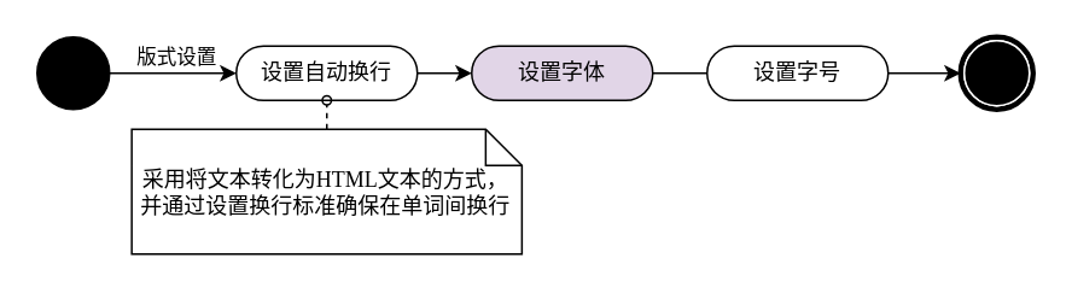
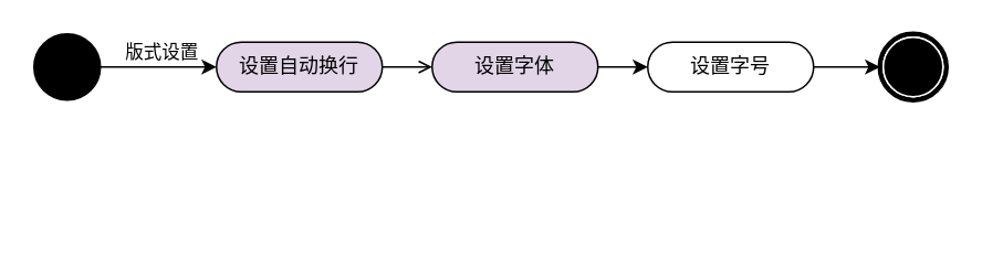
- <mxCell id="10" value="设置自动换行" style="rounded=1;whiteSpace=wrap;html=1;shadow=0;comic=0;labelBackgroundColor=none;strokeWidth=1;fontFamily=Verdana;fontSize=12;align=center;arcSize=50;" vertex="1" parent="1"><mxGeometry x="130" y="25" width="100" height="30" as="geometry" /></mxCell>
+ <mxCell id="10" value="设置自动换行" style="rounded=1;whiteSpace=wrap;html=1;shadow=0;comic=0;labelBackgroundColor=none;strokeWidth=1;fontFamily=Verdana;fontSize=12;align=center;arcSize=50;fillColor=#e1d5e7;" vertex="1" parent="1"><mxGeometry x="130" y="25" width="100" height="30" as="geometry" /></mxCell>
- <mxCell id="9" style="edgeStyle=orthogonalEdgeStyle;rounded=0;orthogonalLoop=1;jettySize=auto;html=1;exitX=1;exitY=0.5;exitDx=0;exitDy=0;" edge="1" parent="1" source="10" target="8"><mxGeometry relative="1" as="geometry" /></mxCell>
+ <mxCell id="9" style="edgeStyle=orthogonalEdgeStyle;rounded=0;orthogonalLoop=1;jettySize=auto;html=1;exitX=1;exitY=0.5;exitDx=0;exitDy=0;endArrow=open;" edge="1" parent="1" source="10" target="8"><mxGeometry relative="1" as="geometry" /></mxCell>
- <mxCell id="7" style="edgeStyle=orthogonalEdgeStyle;rounded=0;orthogonalLoop=1;jettySize=auto;html=1;exitX=1;exitY=0.5;exitDx=0;exitDy=0;entryX=0;entryY=0.5;entryDx=0;entryDy=0;endArrow=none;" edge="1" parent="1" source="8" target="6"><mxGeometry relative="1" as="geometry" /></mxCell>
+ <mxCell id="7" style="edgeStyle=orthogonalEdgeStyle;rounded=0;orthogonalLoop=1;jettySize=auto;html=1;exitX=1;exitY=0.5;exitDx=0;exitDy=0;entryX=0;entryY=0.5;entryDx=0;entryDy=0;" edge="1" parent="1" source="8" target="6"><mxGeometry relative="1" as="geometry" /></mxCell>
- <mxCell id="13" style="edgeStyle=none;rounded=0;html=1;dashed=1;labelBackgroundColor=none;startArrow=none;startFill=0;startSize=5;endArrow=oval;endFill=0;endSize=5;jettySize=auto;orthogonalLoop=1;strokeWidth=1;fontFamily=Verdana;fontSize=12;entryX=0.5;entryY=1;entryDx=0;entryDy=0;exitX=0.5;exitY=0;exitDx=0;exitDy=0;exitPerimeter=0;" edge="1" parent="1" source="12" target="10"><mxGeometry relative="1" as="geometry"><mxPoint x="306" y="100" as="sourcePoint" /><mxPoint x="290" y="45" as="targetPoint" /></mxGeometry></mxCell>
- <mxCell id="12" value="采用将文本转化为HTML文本的方式，并通过设置换行标准确保在单词间换行" style="shape=note;whiteSpace=wrap;html=1;rounded=0;shadow=0;comic=0;labelBackgroundColor=none;strokeWidth=1;fontFamily=Verdana;fontSize=12;align=center;size=20;" vertex="1" parent="1"><mxGeometry x="72.27" y="71" width="215.47" height="69" as="geometry" /></mxCell>
